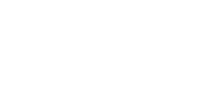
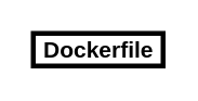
+ <mxCell id="2" value="&lt;b&gt;&lt;font style=&quot;font-size: 14px&quot;&gt;Dockerfile&lt;/font&gt;&lt;/b&gt;" style="text;html=1;align=center;verticalAlign=middle;resizable=0;points=[];autosize=1;rounded=0;strokeColor=#000000;strokeWidth=3;" vertex="1" parent="1"><mxGeometry x="20" y="20" width="80" height="20" as="geometry" /></mxCell>
